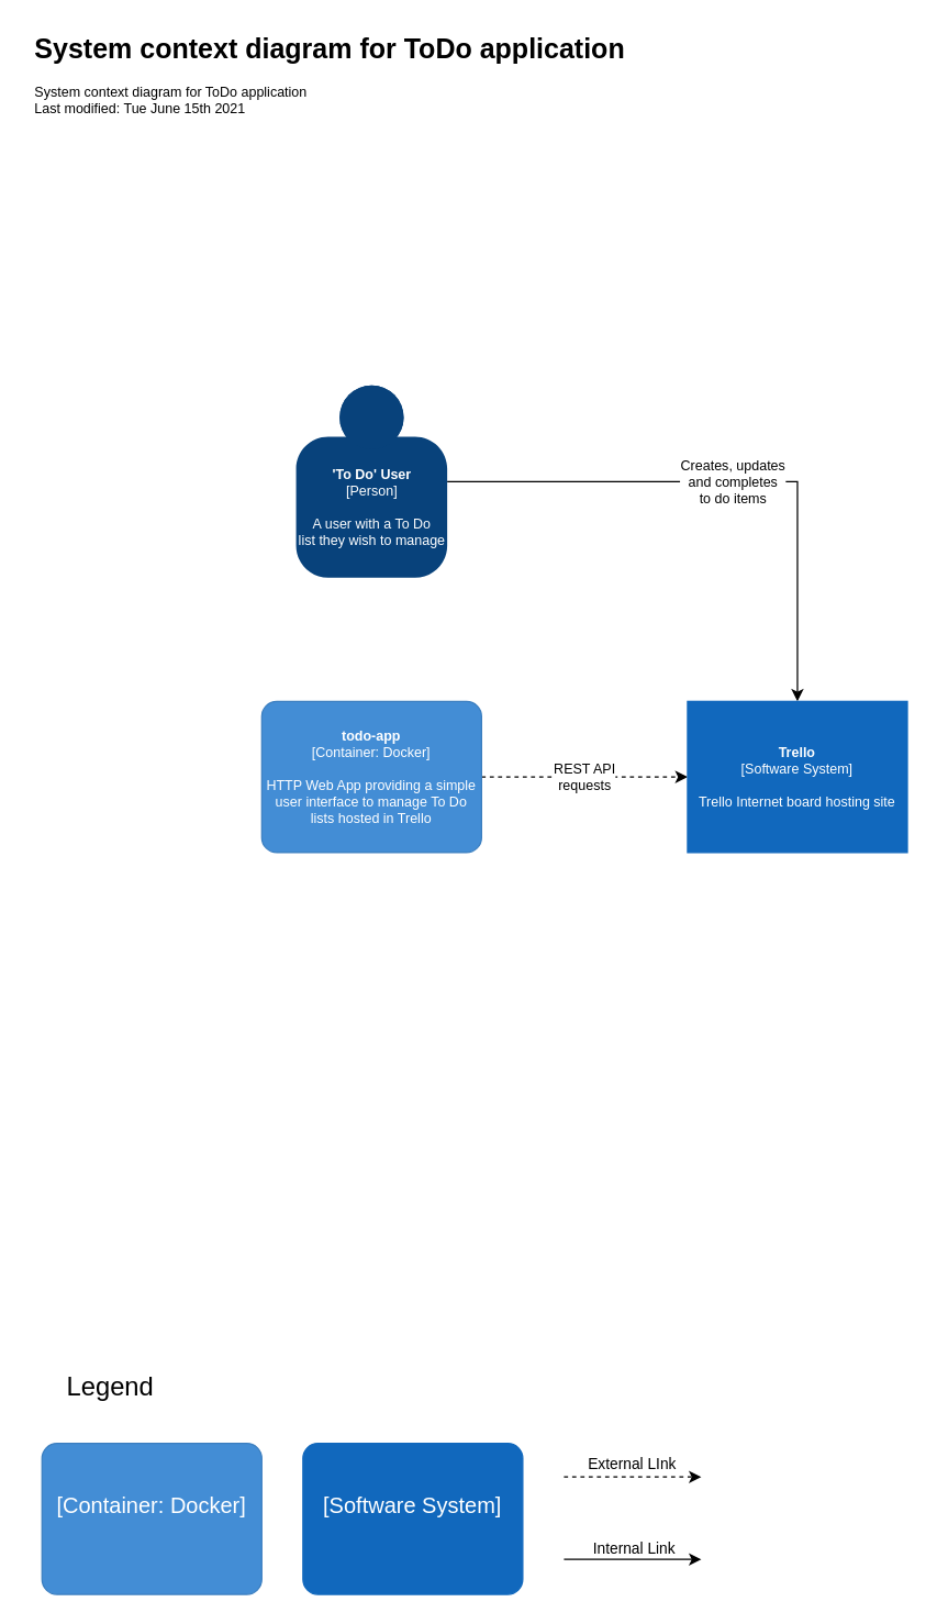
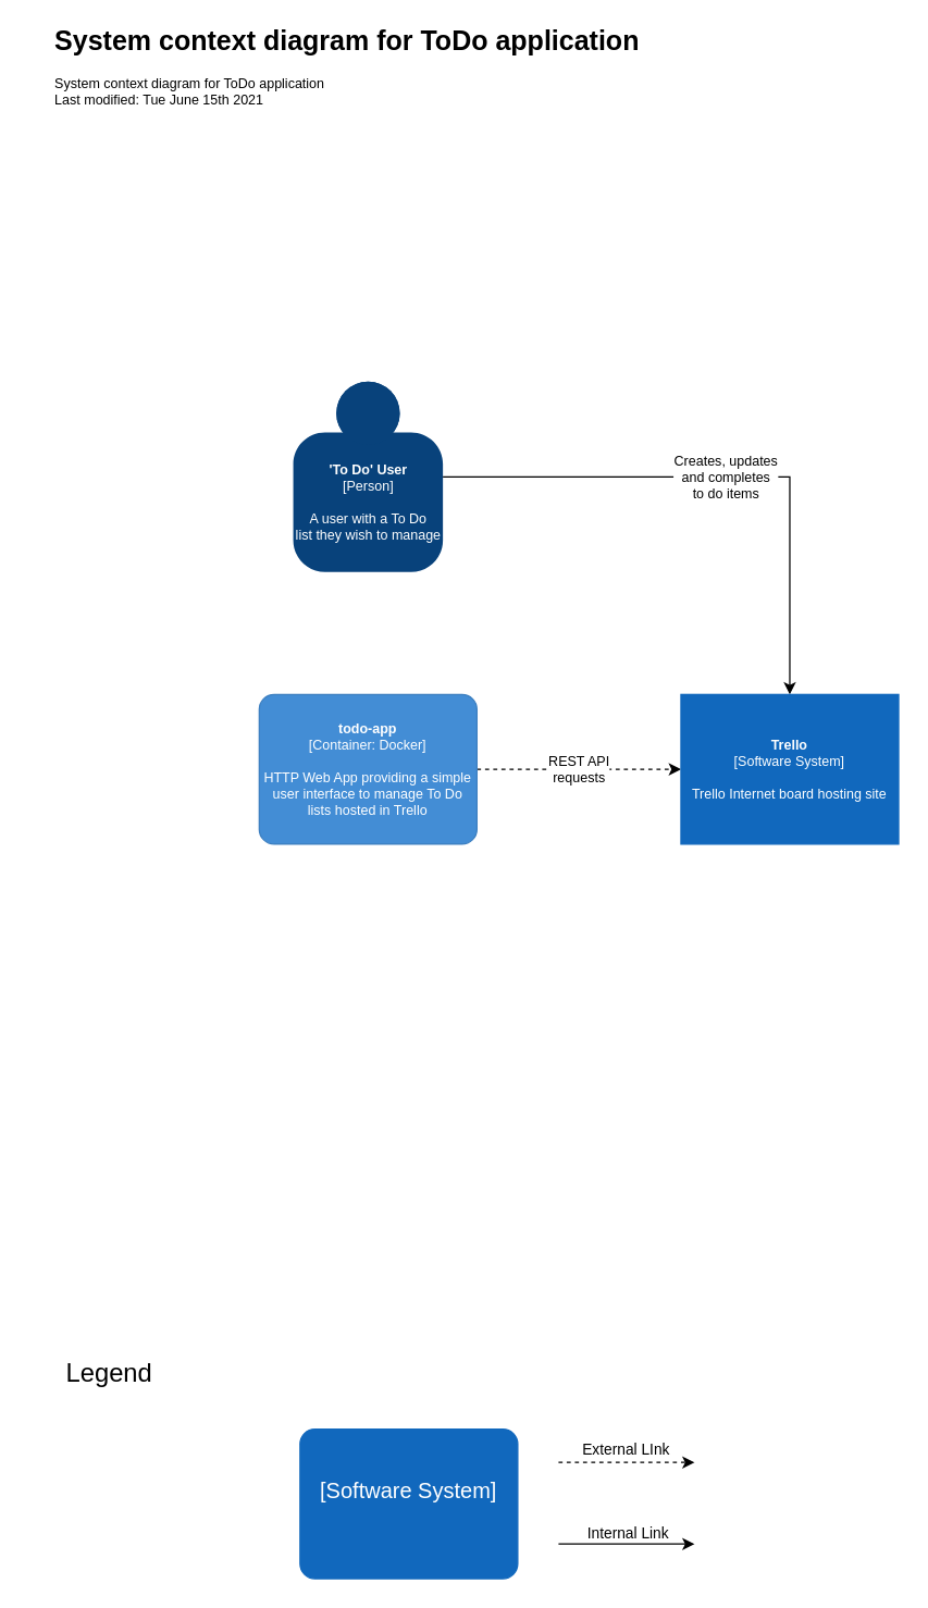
- <mxCell id="5" value="&lt;h1&gt;System context diagram for ToDo application&lt;/h1&gt;&lt;p&gt;System context diagram for ToDo application&lt;br&gt;Last modified: Tue June 15th 2021&lt;/p&gt;" style="text;html=1;strokeColor=none;fillColor=none;spacing=5;spacingTop=-20;whiteSpace=wrap;overflow=hidden;rounded=0;fontSize=10;" parent="1" vertex="1"><mxGeometry x="20" y="20" width="460" height="70" as="geometry" /></mxCell>
+ <mxCell id="5" value="&lt;h1&gt;System context diagram for ToDo application&lt;/h1&gt;&lt;p&gt;System context diagram for ToDo application&lt;br&gt;Last modified: Tue June 15th 2021&lt;/p&gt;" style="text;html=1;strokeColor=none;fillColor=none;spacing=5;spacingTop=-20;whiteSpace=wrap;overflow=hidden;rounded=0;fontSize=10;" parent="1" vertex="1"><mxGeometry x="35" y="15" width="460" height="70" as="geometry" /></mxCell>
- <mxCell id="7" value="&lt;b style=&quot;font-size: 16px;&quot;&gt;&lt;/b&gt;&lt;div style=&quot;font-size: 16px;&quot;&gt;[Container: Docker]&lt;/div&gt;&lt;br style=&quot;font-size: 16px;&quot;&gt;&lt;div style=&quot;font-size: 16px;&quot;&gt;&lt;/div&gt;" style="rounded=1;whiteSpace=wrap;html=1;labelBackgroundColor=none;fillColor=#438DD5;fontColor=#ffffff;align=center;arcSize=10;strokeColor=#3C7FC0;metaEdit=1;metaData={&quot;c4Type&quot;:{&quot;editable&quot;:false}};points=[[0.25,0,0],[0.5,0,0],[0.75,0,0],[1,0.25,0],[1,0.5,0],[1,0.75,0],[0.75,1,0],[0.5,1,0],[0.25,1,0],[0,0.75,0],[0,0.5,0],[0,0.25,0]];fontSize=16;" parent="1" vertex="1"><mxGeometry x="30" y="1050" width="160" height="110.0" as="geometry" /></mxCell>
